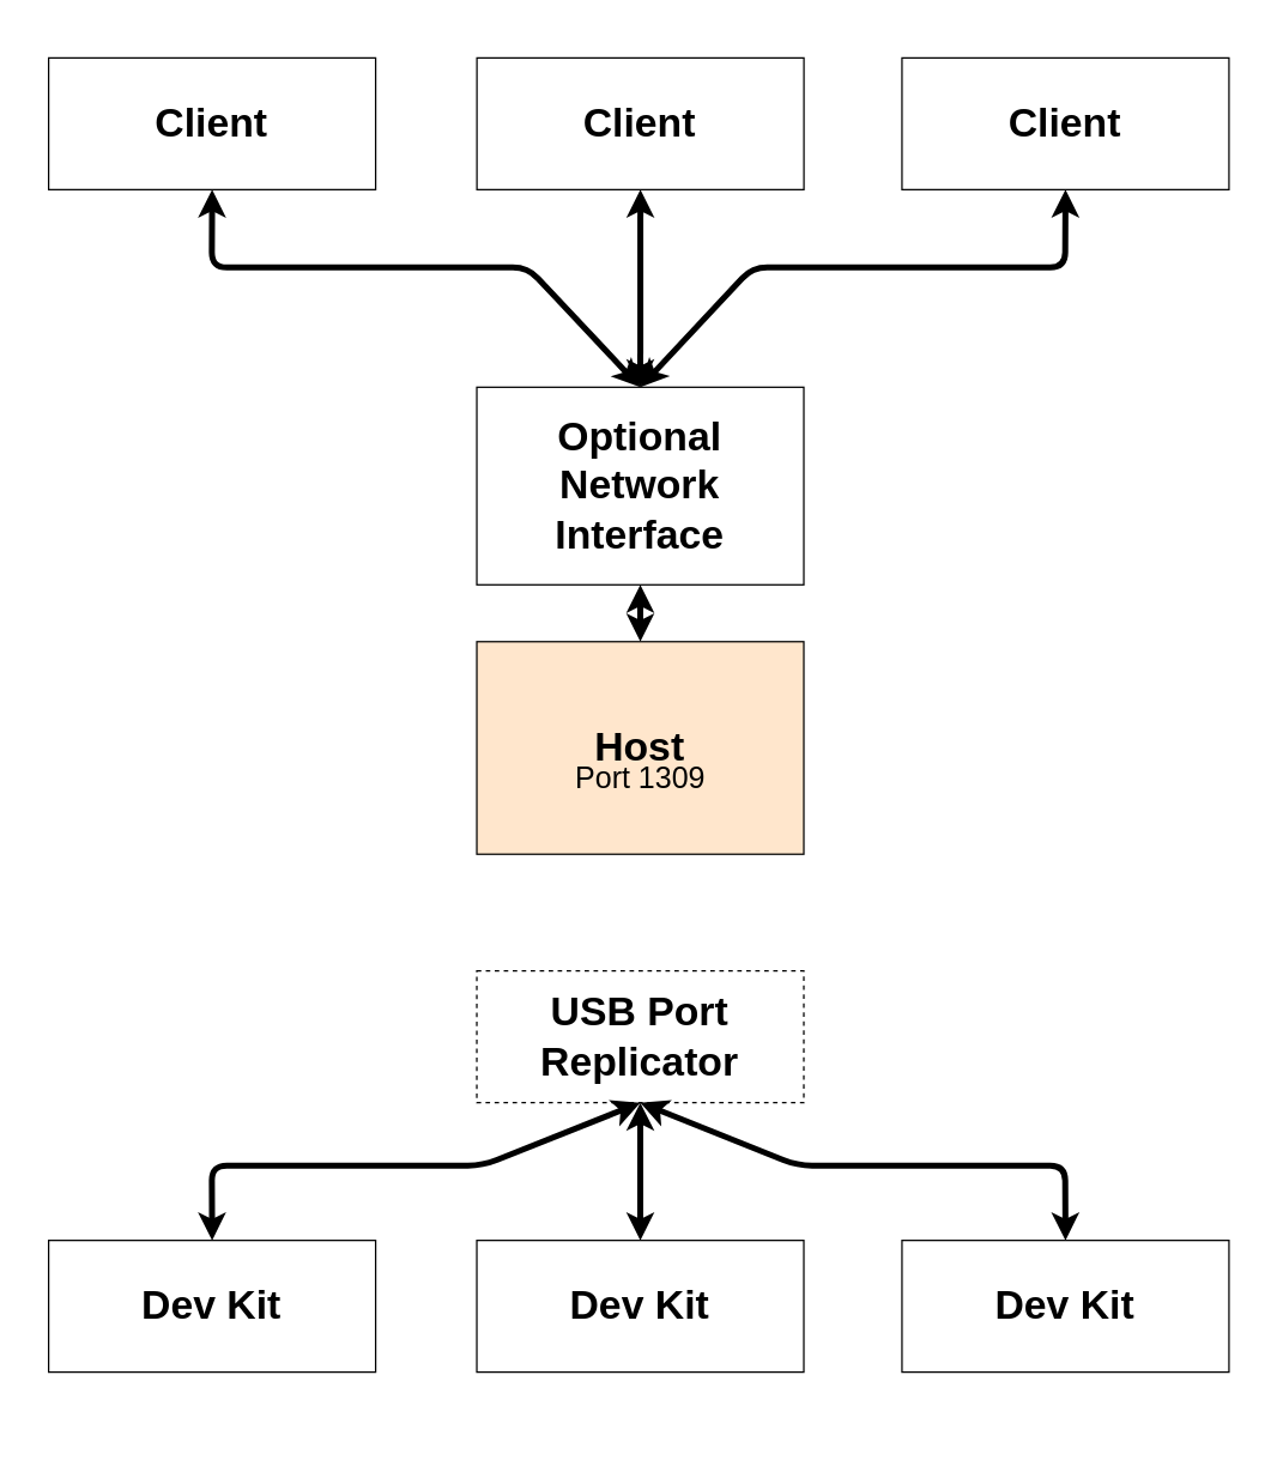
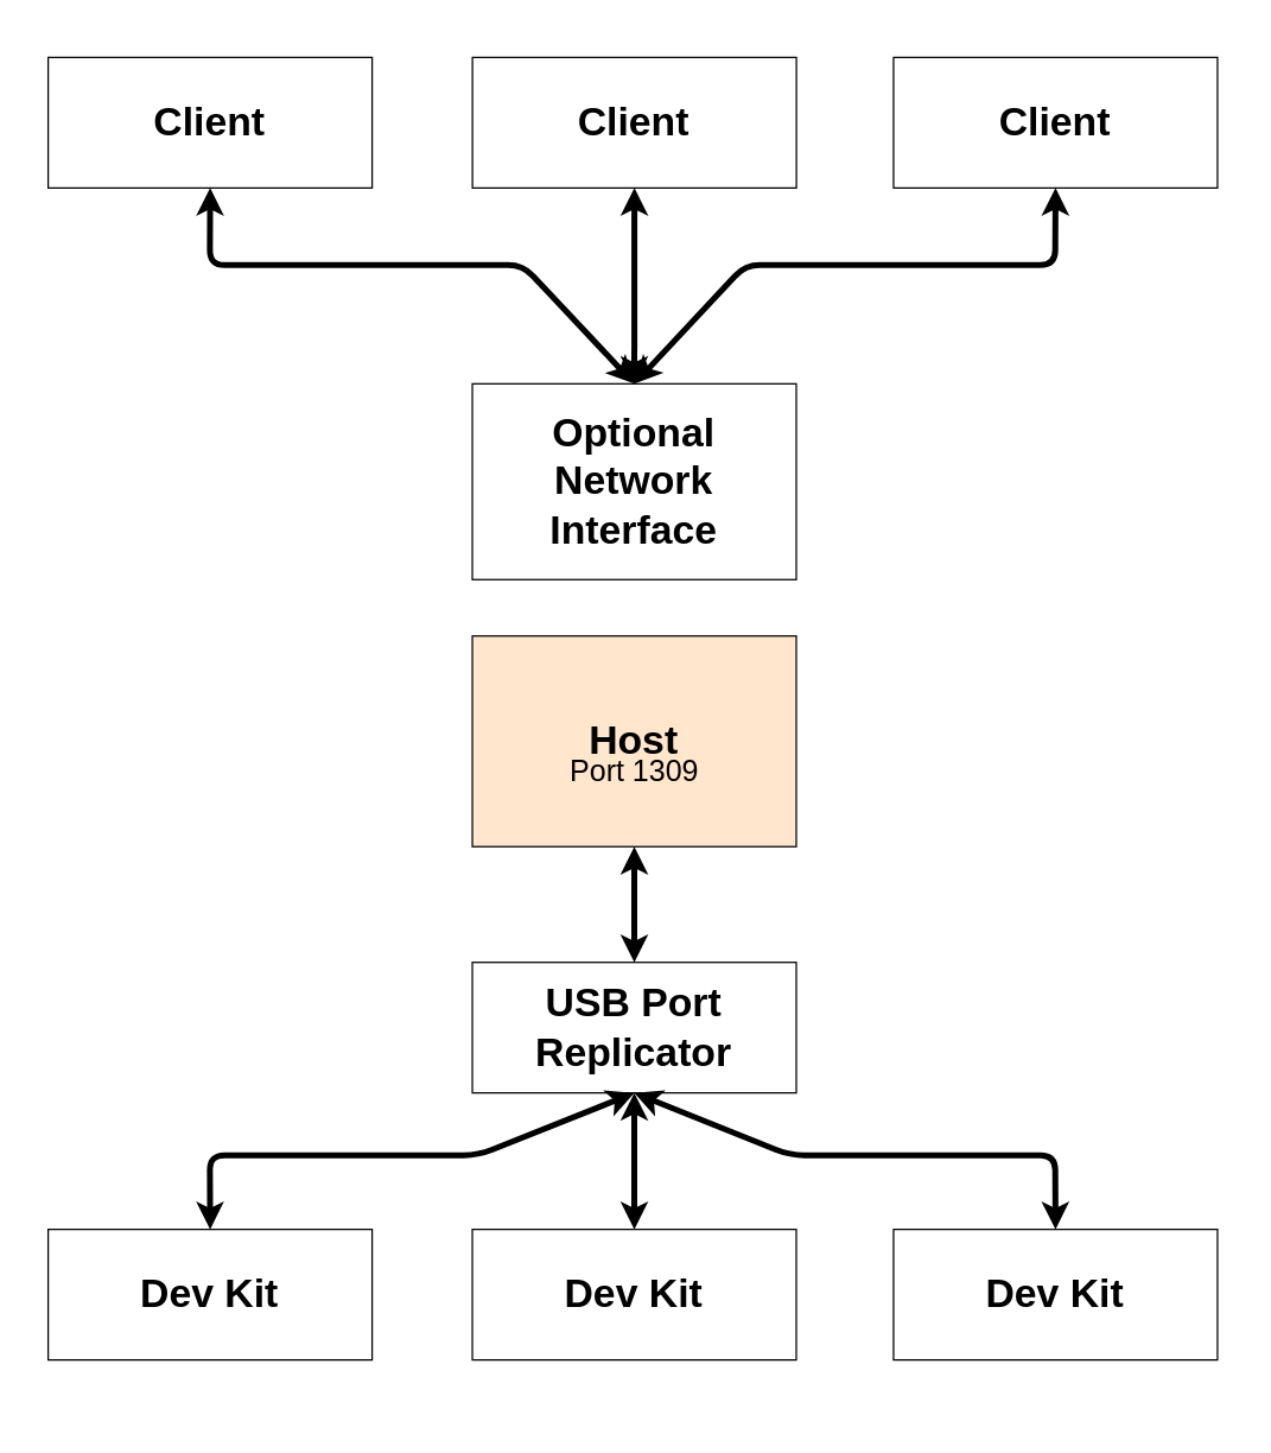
- <mxCell id="6" value="" style="endArrow=classic;startArrow=classic;html=1;fontSize=27;strokeWidth=4;entryX=0.5;entryY=1;entryDx=0;entryDy=0;" edge="1" parent="2" source="4" target="5"><mxGeometry width="50" height="50" relative="1" as="geometry"><mxPoint x="597.565" y="378" as="sourcePoint" /><mxPoint x="597.575" y="296" as="targetPoint" /></mxGeometry></mxCell>
+ <mxCell id="6" value="" style="endArrow=classic;startArrow=classic;html=1;fontSize=27;strokeWidth=4;" edge="1" parent="2" source="4" target="3"><mxGeometry width="50" height="50" relative="1" as="geometry"><mxPoint x="597.565" y="378" as="sourcePoint" /><mxPoint x="597.575" y="296" as="targetPoint" /></mxGeometry></mxCell>
- <mxCell id="3" value="&lt;font style=&quot;font-size: 27px&quot;&gt;&lt;b&gt;USB Port Replicator&lt;/b&gt;&lt;/font&gt;" style="rounded=0;whiteSpace=wrap;html=1;dashed=1;" vertex="1" parent="2"><mxGeometry x="298" y="628" width="218.43" height="88" as="geometry" /></mxCell>
+ <mxCell id="3" value="&lt;font style=&quot;font-size: 27px&quot;&gt;&lt;b&gt;USB Port Replicator&lt;/b&gt;&lt;/font&gt;" style="rounded=0;whiteSpace=wrap;html=1;" vertex="1" parent="2"><mxGeometry x="298" y="628" width="218.43" height="88" as="geometry" /></mxCell>
